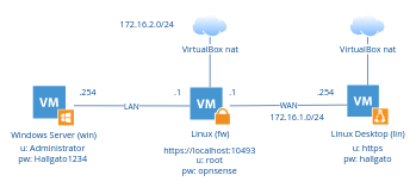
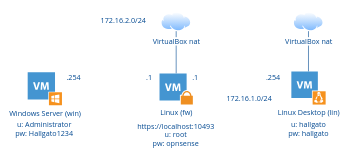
- <mxCell id="2" value="LAN" style="edgeStyle=none;html=1;strokeColor=#034991;fontFamily=Open Sans;fontColor=#034991;endArrow=none;endFill=0;" edge="1" parent="1" source="3" target="8"><mxGeometry relative="1" as="geometry" /></mxCell>
- <mxCell id="6" value="WAN" style="edgeStyle=none;html=1;endArrow=none;endFill=0;strokeColor=#034991;fontFamily=Open Sans;fontColor=#034991;" edge="1" parent="1" source="8" target="5"><mxGeometry relative="1" as="geometry" /></mxCell>
- <mxCell id="18" value="&lt;div&gt;u: https&lt;br&gt;&lt;/div&gt;&lt;div&gt;pw: hallgato&lt;/div&gt;" style="text;html=1;strokeColor=none;fillColor=none;align=center;verticalAlign=middle;whiteSpace=wrap;rounded=0;fontFamily=Open Sans;fontColor=#034991;" vertex="1" parent="1"><mxGeometry x="468.6" y="200" width="90" height="30" as="geometry" /></mxCell>
+ <mxCell id="18" value="&lt;div&gt;u: hallgato&lt;br&gt;&lt;/div&gt;&lt;div&gt;pw: hallgato&lt;/div&gt;" style="text;html=1;strokeColor=none;fillColor=none;align=center;verticalAlign=middle;whiteSpace=wrap;rounded=0;fontFamily=Open Sans;fontColor=#034991;" vertex="1" parent="1"><mxGeometry x="468.6" y="200" width="90" height="30" as="geometry" /></mxCell>
